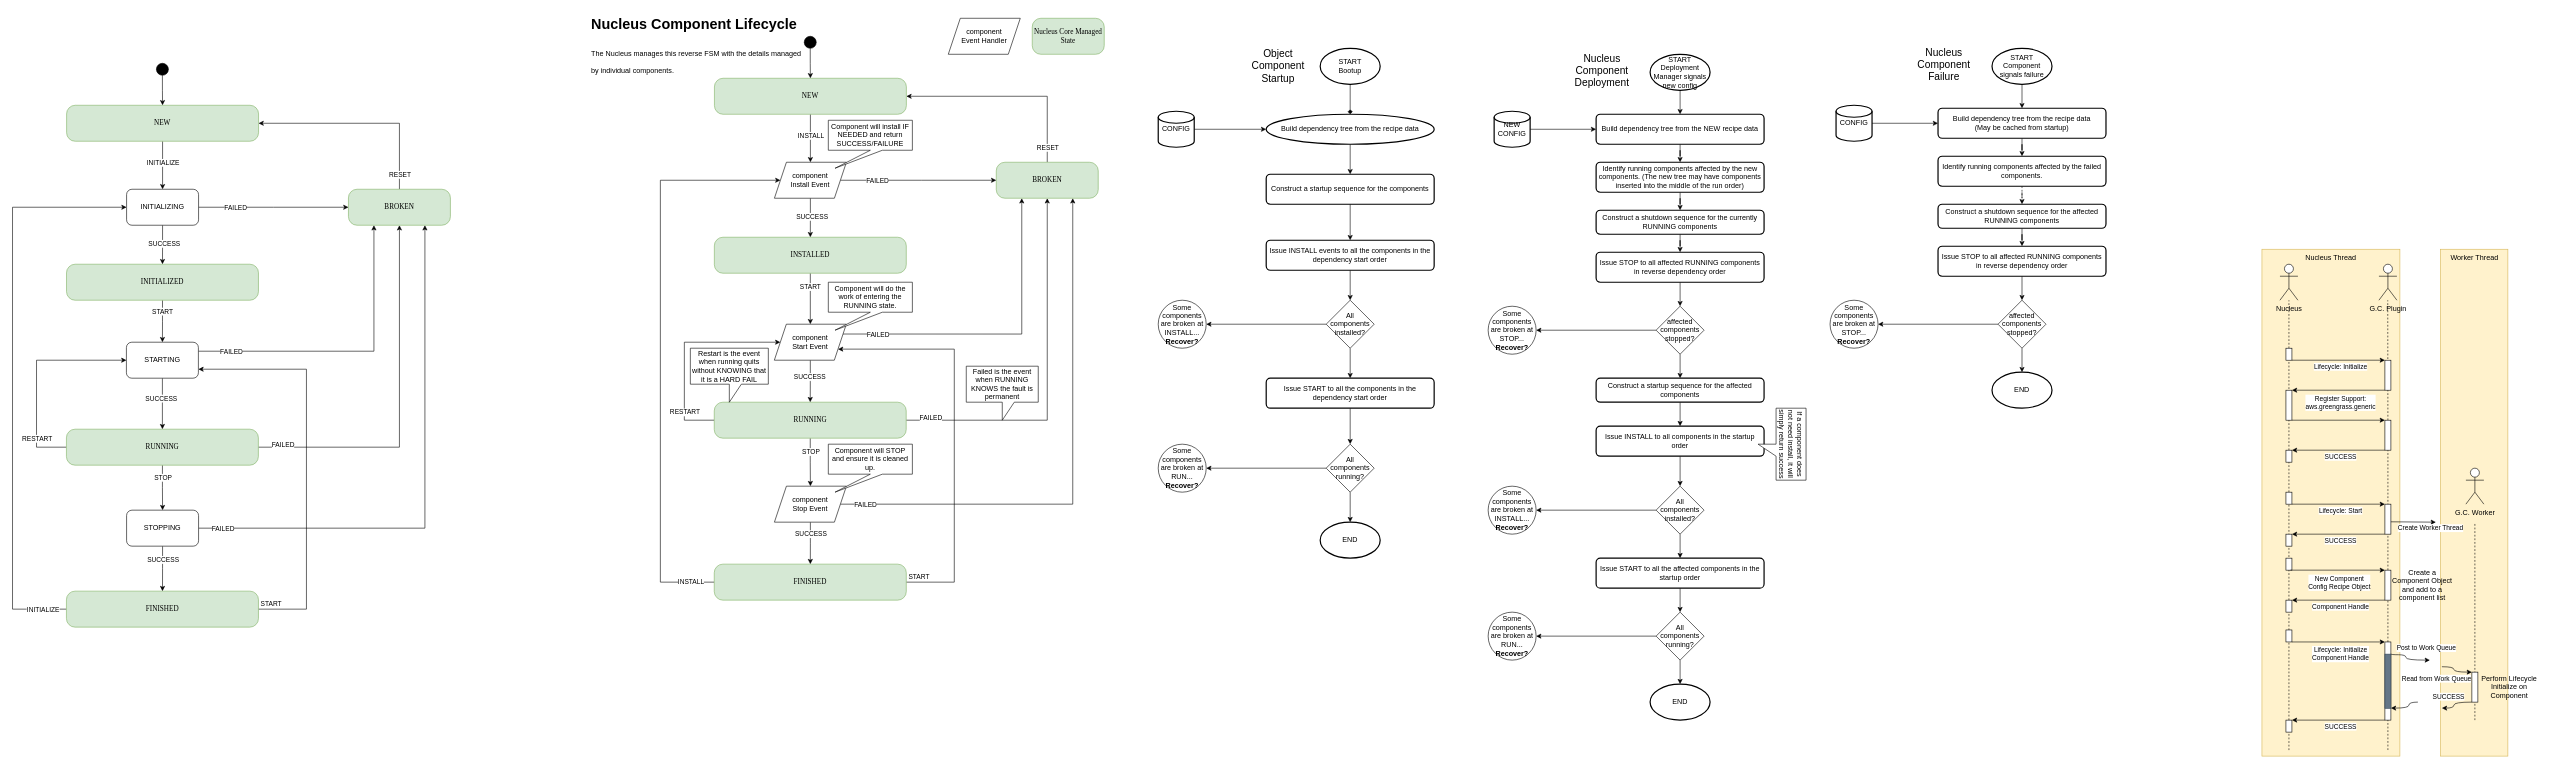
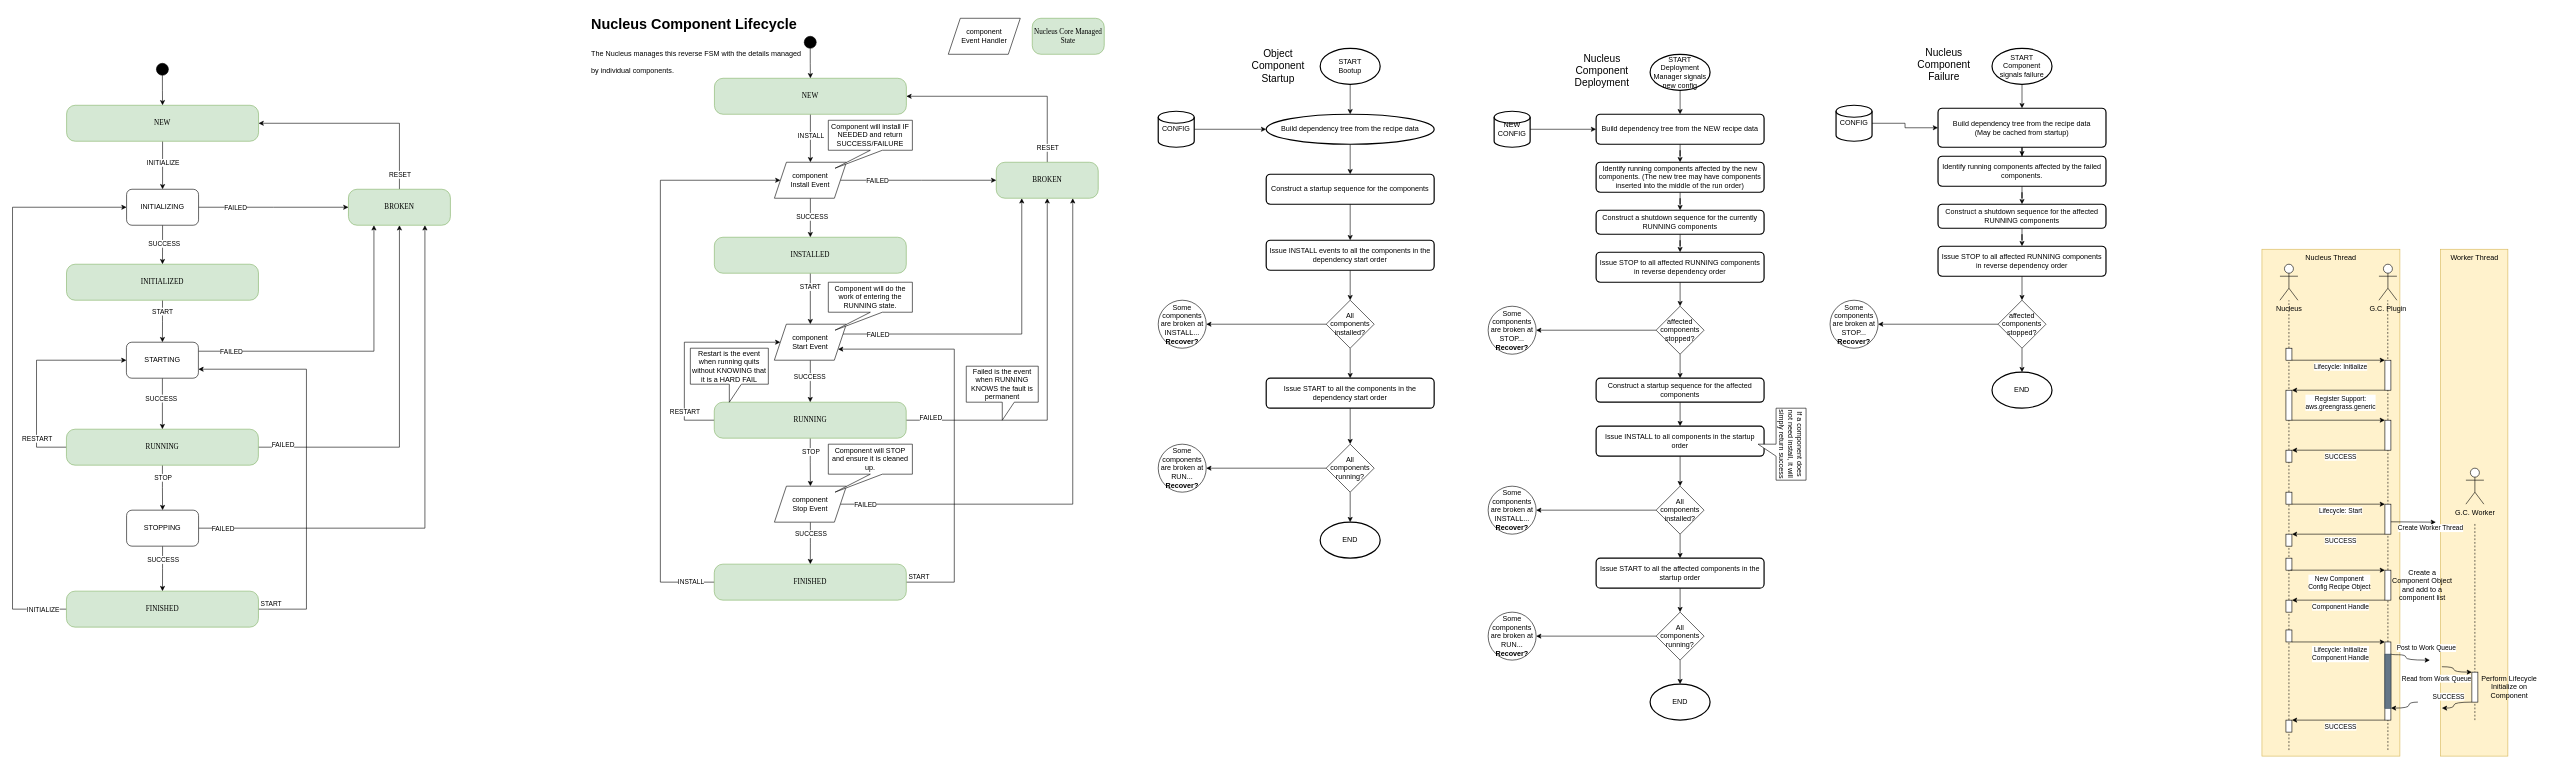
- <mxCell id="42" value="" style="edgeStyle=orthogonalEdgeStyle;rounded=0;orthogonalLoop=1;jettySize=auto;html=1;endArrow=diamond;" parent="1" source="43" target="45" edge="1"><mxGeometry relative="1" as="geometry" /></mxCell>
+ <mxCell id="42" value="" style="edgeStyle=orthogonalEdgeStyle;rounded=0;orthogonalLoop=1;jettySize=auto;html=1;" parent="1" source="43" target="45" edge="1"><mxGeometry relative="1" as="geometry" /></mxCell>
- <mxCell id="100" value="Build dependency tree from the recipe data&lt;br&gt;(May be cached from startup)" style="rounded=1;whiteSpace=wrap;html=1;absoluteArcSize=1;arcSize=14;strokeWidth=2;" parent="1" vertex="1"><mxGeometry x="3230" y="180" width="280" height="50" as="geometry" /></mxCell>
+ <mxCell id="100" value="Build dependency tree from the recipe data&lt;br&gt;(May be cached from startup)" style="rounded=1;whiteSpace=wrap;html=1;absoluteArcSize=1;arcSize=14;strokeWidth=2;" parent="1" vertex="1"><mxGeometry x="3230" y="180" width="280" height="65" as="geometry" /></mxCell>
- <mxCell id="103" value="" style="edgeStyle=orthogonalEdgeStyle;rounded=0;orthogonalLoop=1;jettySize=auto;html=1;dashed=1;" parent="1" source="104" target="113" edge="1"><mxGeometry relative="1" as="geometry" /></mxCell>
+ <mxCell id="103" value="" style="edgeStyle=orthogonalEdgeStyle;rounded=0;orthogonalLoop=1;jettySize=auto;html=1;" parent="1" source="104" target="113" edge="1"><mxGeometry relative="1" as="geometry" /></mxCell>
